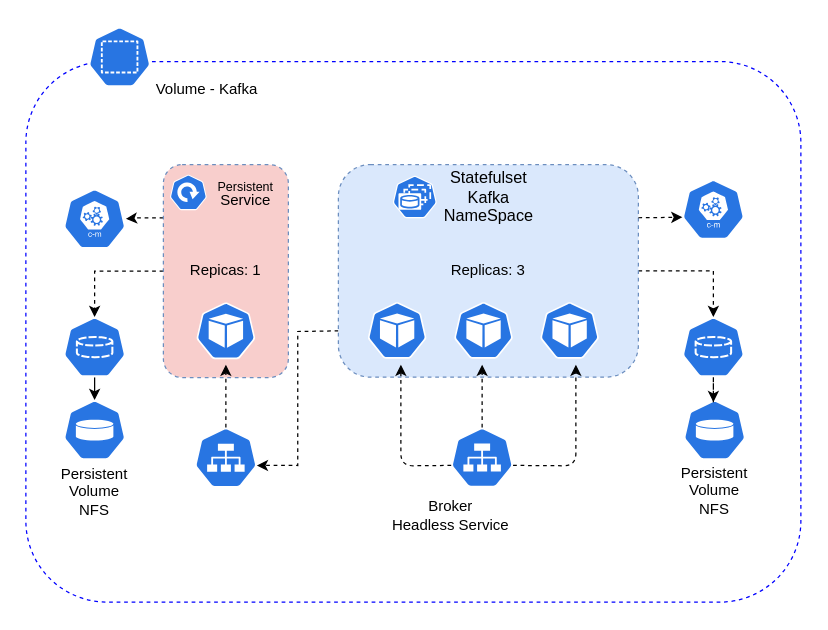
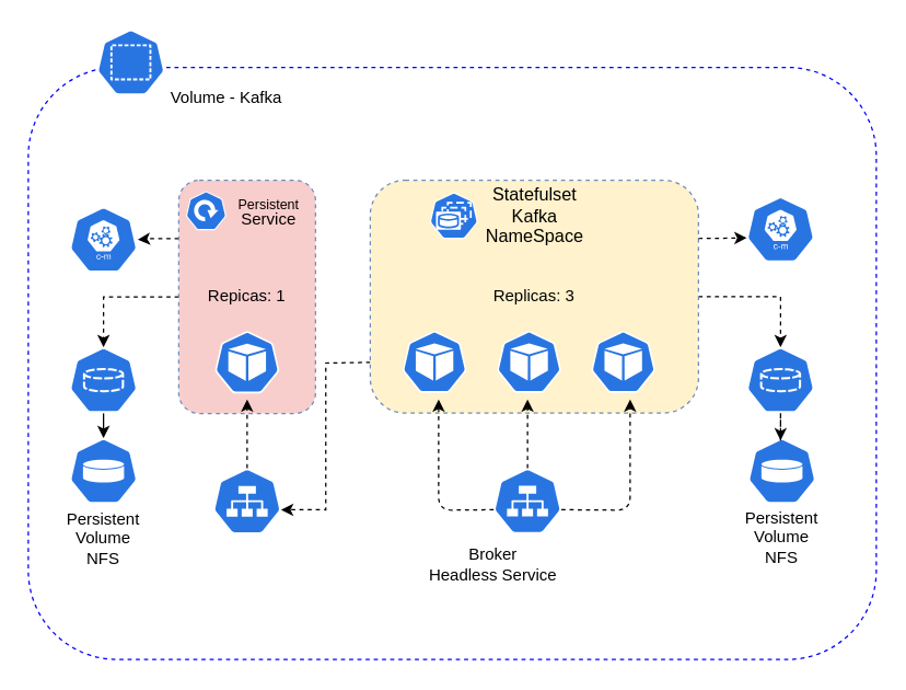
- <mxCell id="23" value="Replicas: 3" style="rounded=1;whiteSpace=wrap;html=1;shadow=0;glass=0;dashed=1;sketch=0;fillColor=#dae8fc;strokeColor=#6c8ebf;" vertex="1" parent="1"><mxGeometry x="270" y="131.2" width="240" height="170" as="geometry" /></mxCell>
+ <mxCell id="23" value="Replicas: 3" style="rounded=1;whiteSpace=wrap;html=1;shadow=0;glass=0;dashed=1;sketch=0;fillColor=#fff2cc;strokeColor=#6c8ebf;" vertex="1" parent="1"><mxGeometry x="270" y="131.2" width="240" height="170" as="geometry" /></mxCell>
